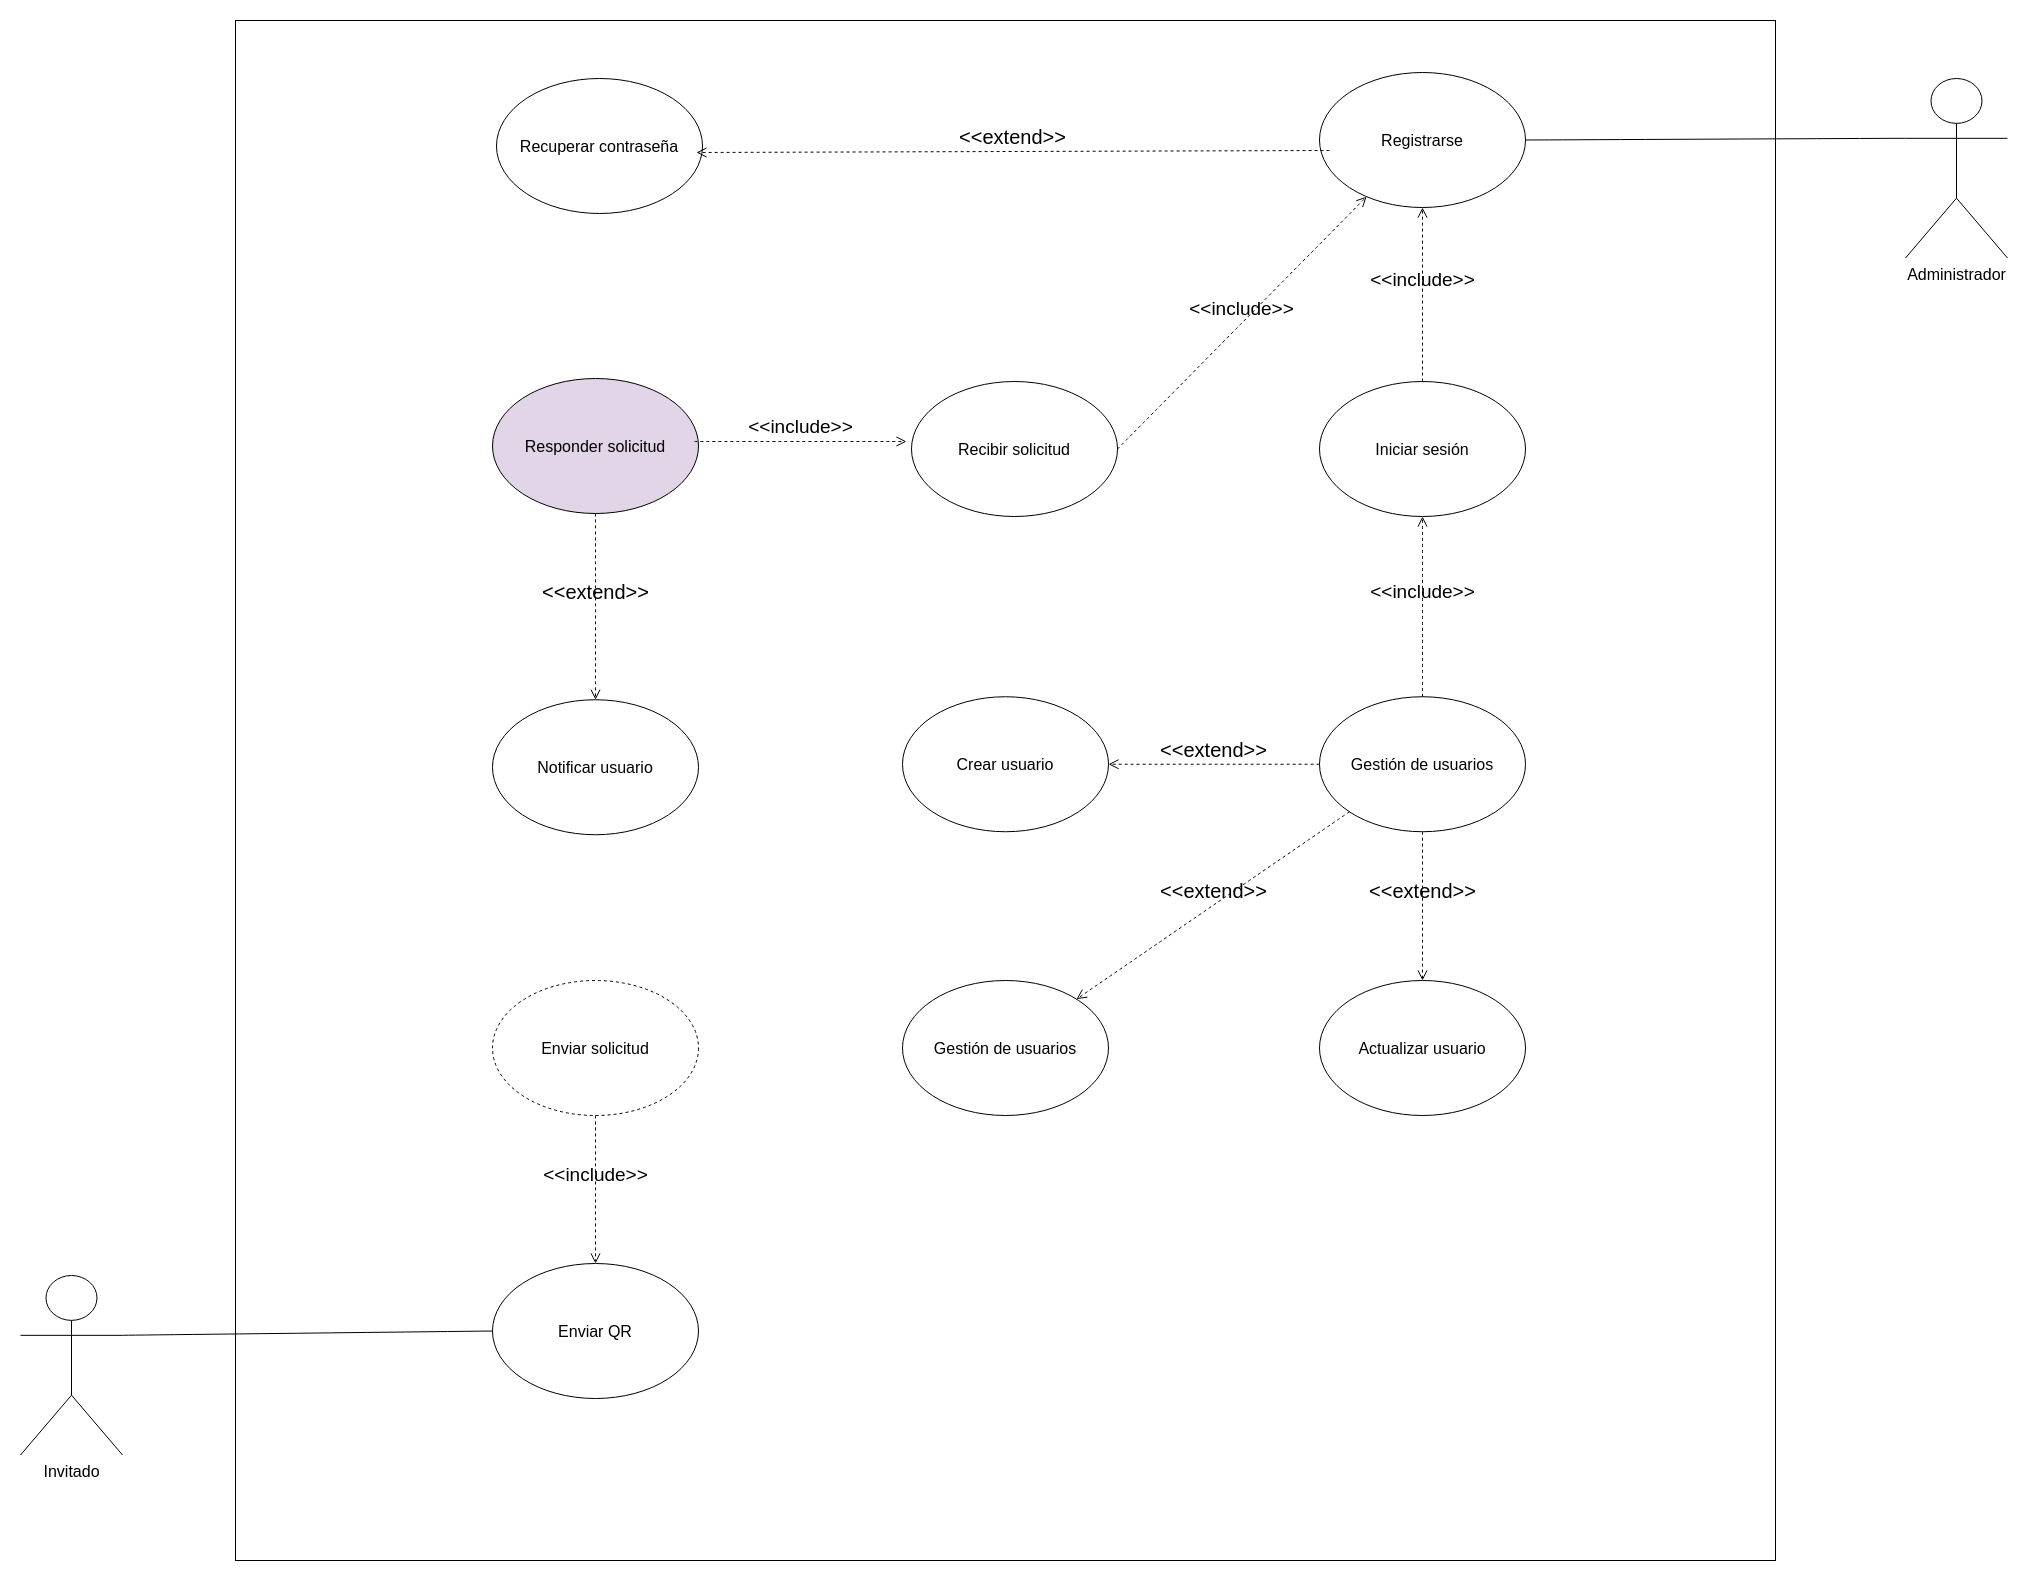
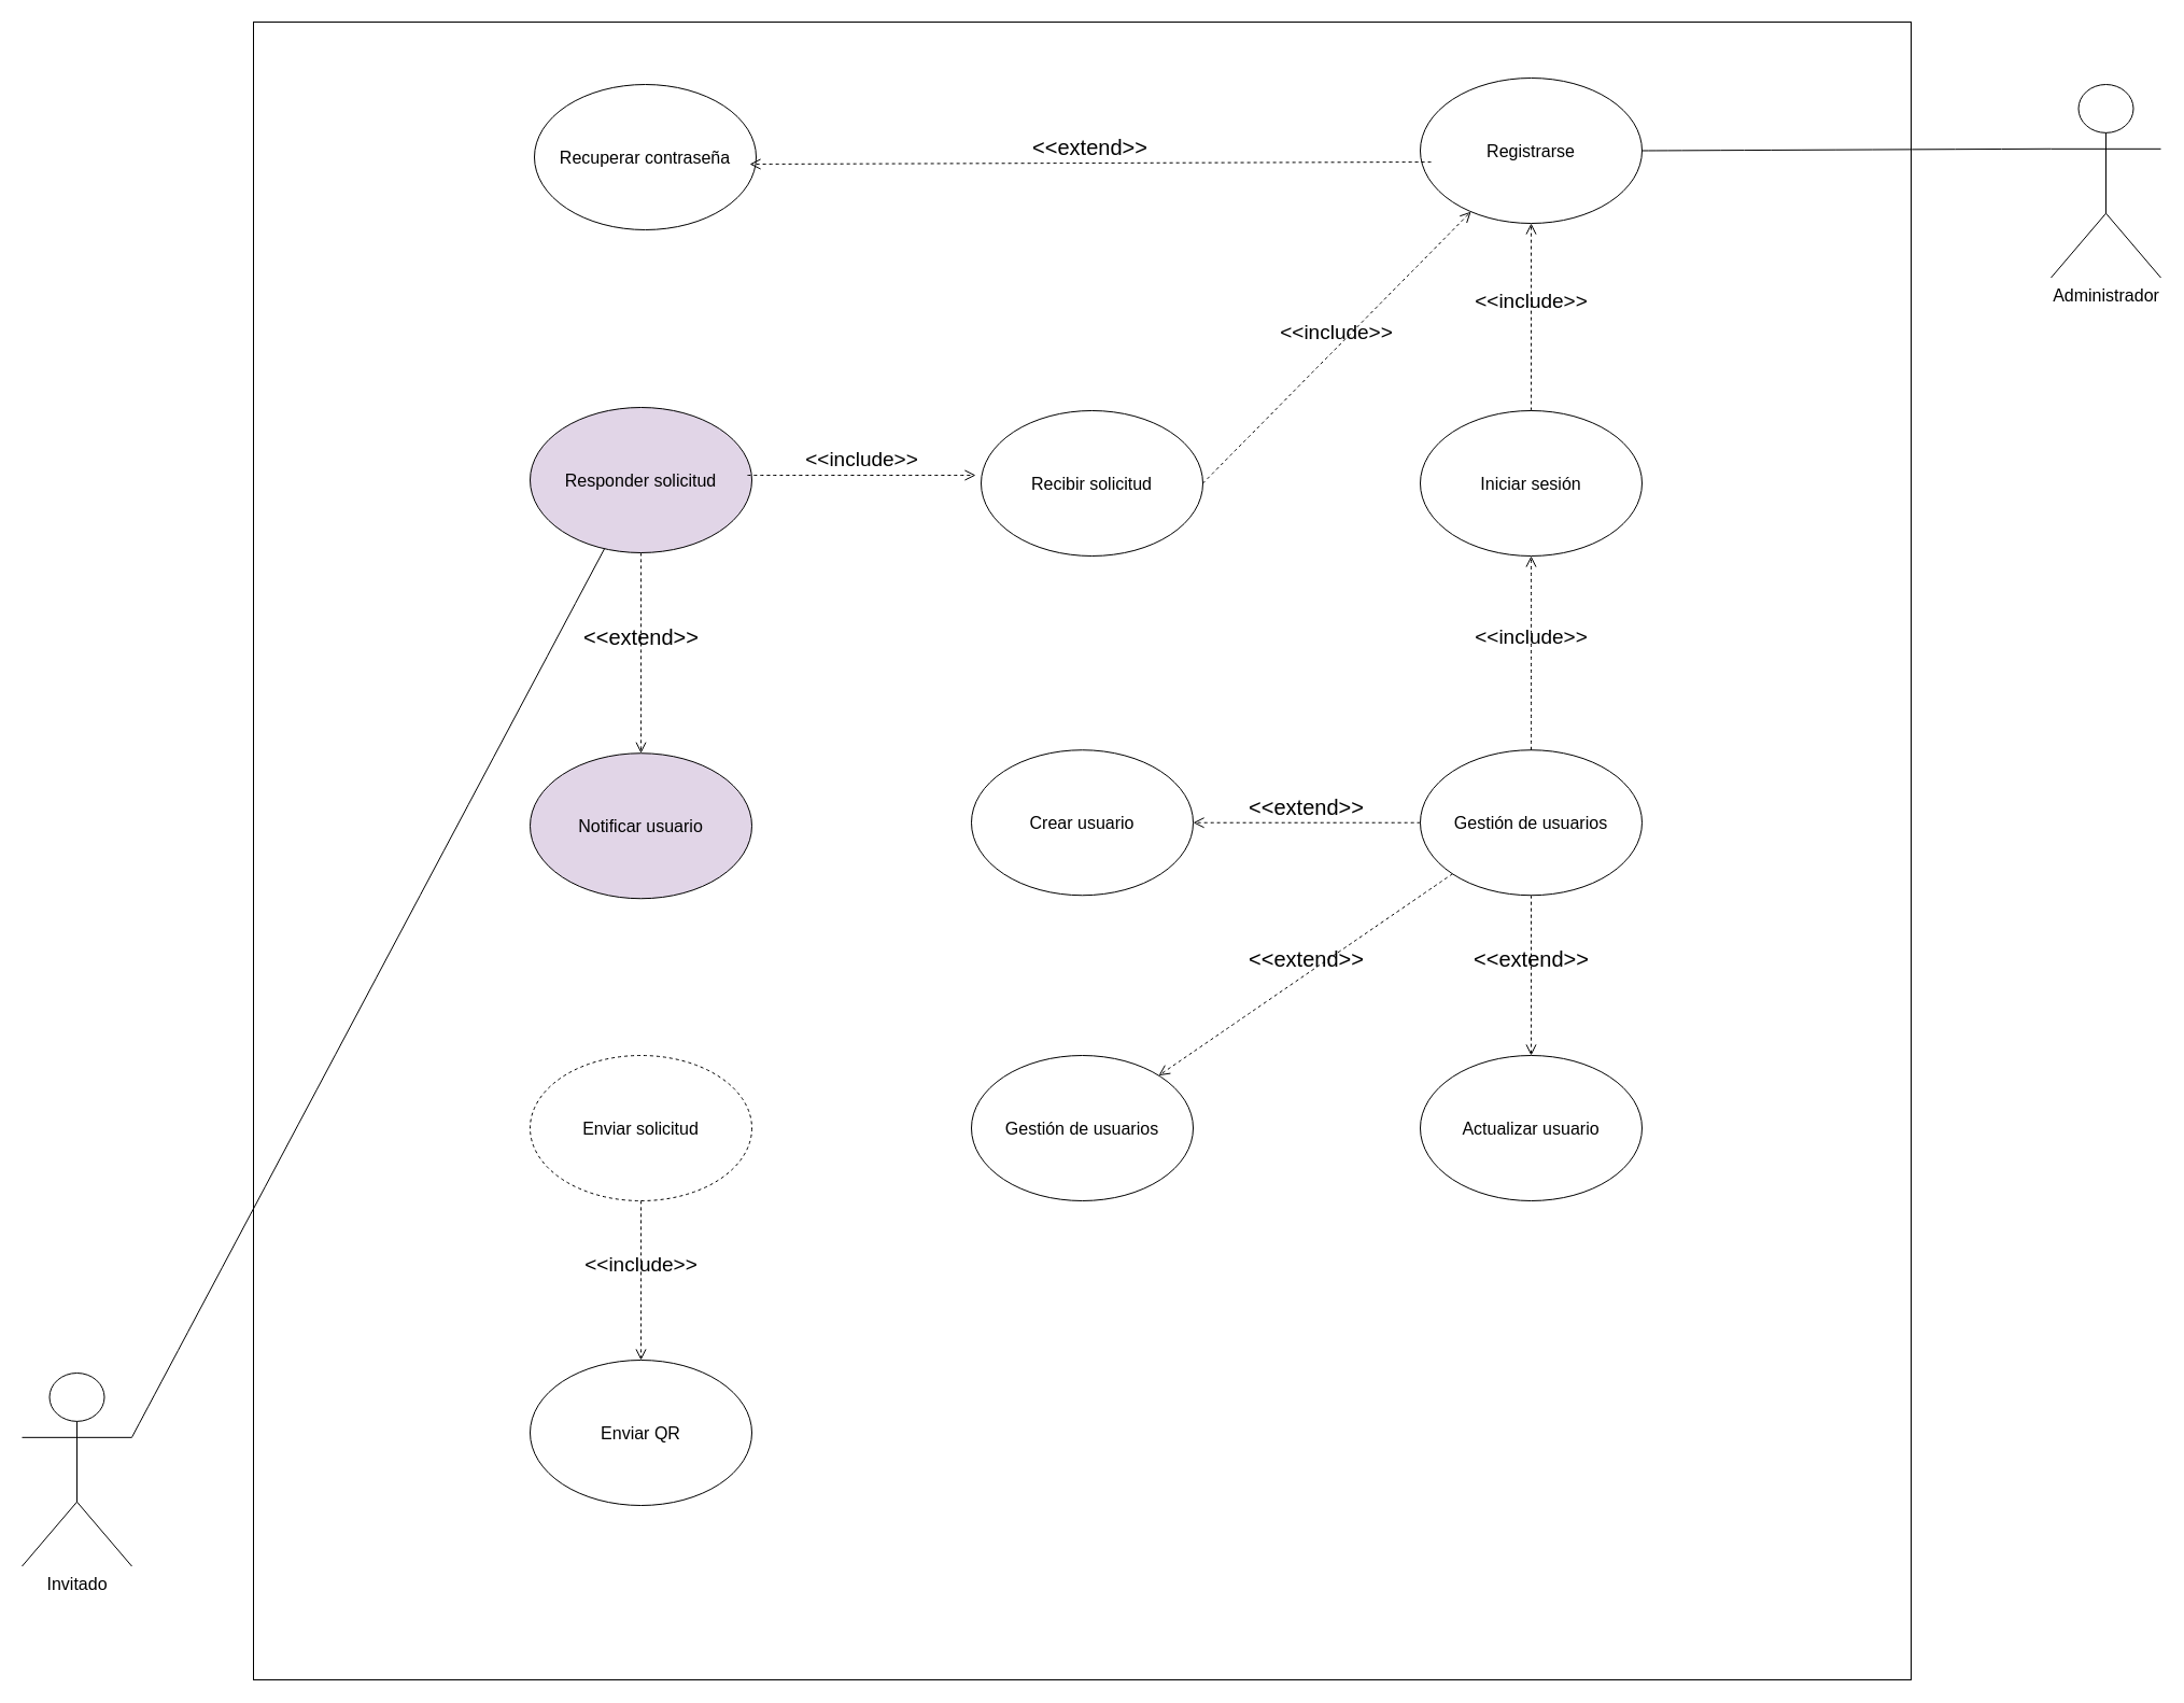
- <mxCell id="9" value="Notificar usuario" style="ellipse;whiteSpace=wrap;html=1;fontSize=16;" parent="1" vertex="1"><mxGeometry x="492" y="699.24" width="206" height="135" as="geometry" /></mxCell>
+ <mxCell id="9" value="Notificar usuario" style="ellipse;whiteSpace=wrap;html=1;fontSize=16;fillColor=#e1d5e7;" parent="1" vertex="1"><mxGeometry x="492" y="699.24" width="206" height="135" as="geometry" /></mxCell>
- <mxCell id="13" style="edgeStyle=none;curved=1;rounded=0;orthogonalLoop=1;jettySize=auto;html=1;exitX=1;exitY=0.333;exitDx=0;exitDy=0;exitPerimeter=0;entryX=0;entryY=0.5;entryDx=0;entryDy=0;fontSize=12;startSize=8;endSize=8;endArrow=none;endFill=0;" parent="1" source="14" target="15" edge="1"><mxGeometry relative="1" as="geometry" /></mxCell>
+ <mxCell id="13" style="edgeStyle=none;curved=1;rounded=0;orthogonalLoop=1;jettySize=auto;html=1;exitX=1;exitY=0.333;exitDx=0;exitDy=0;exitPerimeter=0;fontSize=12;startSize=8;endSize=8;endArrow=none;endFill=0;" parent="1" source="14" target="10" edge="1"><mxGeometry relative="1" as="geometry" /></mxCell>
